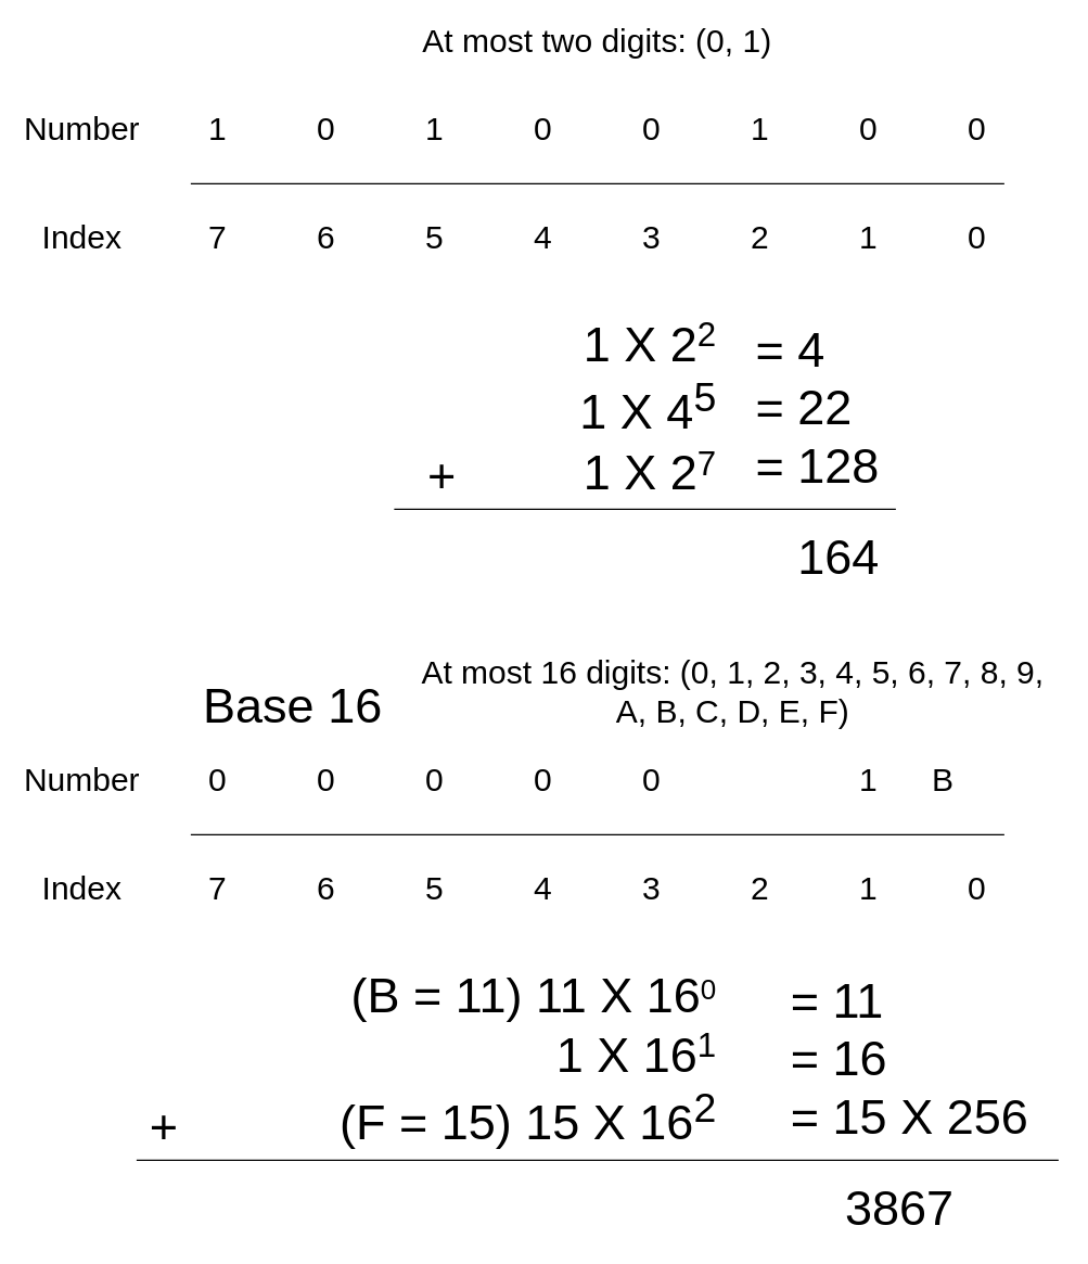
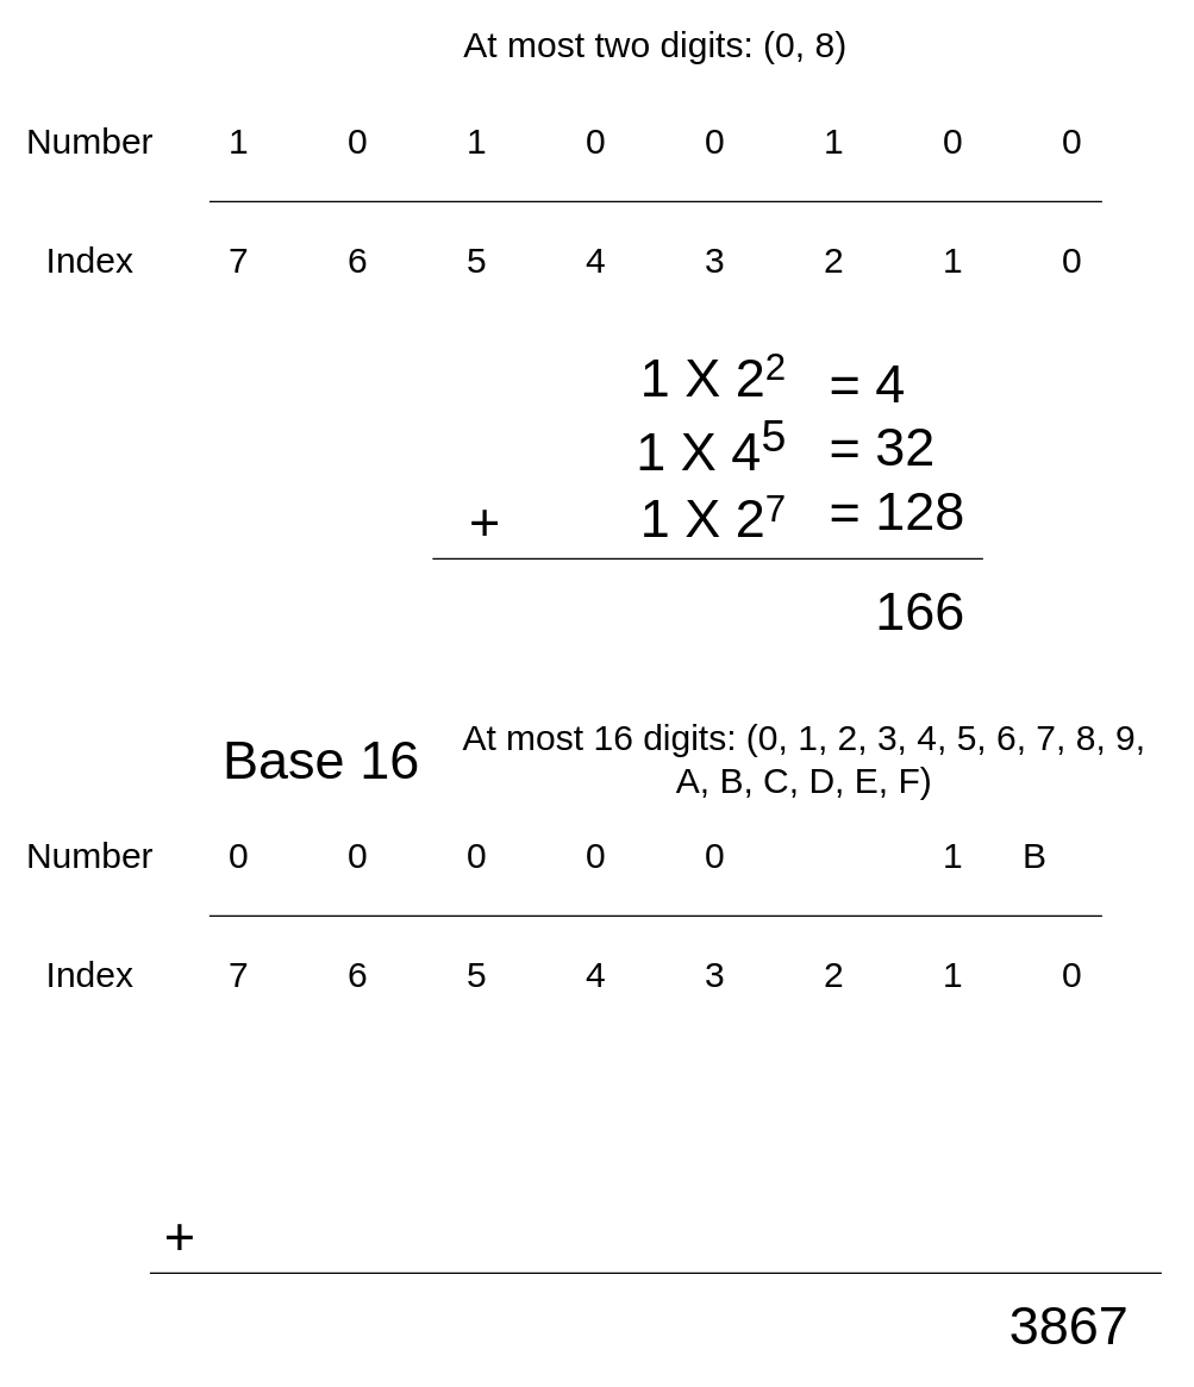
- <mxCell id="46" value="&lt;font style=&quot;font-size: 24px&quot;&gt;At most two digits: (0, 1)&lt;/font&gt;" style="text;html=1;strokeColor=none;fillColor=none;align=center;verticalAlign=middle;whiteSpace=wrap;rounded=0;" vertex="1" parent="1"><mxGeometry x="300" y="20" width="280" height="20" as="geometry" /></mxCell>
+ <mxCell id="46" value="&lt;font style=&quot;font-size: 24px&quot;&gt;At most two digits: (0, 8)&lt;/font&gt;" style="text;html=1;strokeColor=none;fillColor=none;align=center;verticalAlign=middle;whiteSpace=wrap;rounded=0;" vertex="1" parent="1"><mxGeometry x="300" y="20" width="280" height="20" as="geometry" /></mxCell>
- <mxCell id="22" value="&lt;div style=&quot;text-align: left&quot;&gt;&lt;span style=&quot;font-size: 36px&quot;&gt;= 4&lt;/span&gt;&lt;/div&gt;&lt;span style=&quot;font-size: 36px&quot;&gt;&lt;div style=&quot;text-align: left&quot;&gt;&lt;span&gt;= 22&lt;/span&gt;&lt;/div&gt;&lt;div style=&quot;text-align: left&quot;&gt;&lt;span&gt;= 128&lt;/span&gt;&lt;/div&gt;&lt;/span&gt;" style="text;html=1;strokeColor=none;fillColor=none;align=right;verticalAlign=middle;whiteSpace=wrap;rounded=0;" vertex="1" parent="1"><mxGeometry x="550" y="235" width="100" height="130" as="geometry" /></mxCell>
+ <mxCell id="22" value="&lt;div style=&quot;text-align: left&quot;&gt;&lt;span style=&quot;font-size: 36px&quot;&gt;= 4&lt;/span&gt;&lt;/div&gt;&lt;span style=&quot;font-size: 36px&quot;&gt;&lt;div style=&quot;text-align: left&quot;&gt;&lt;span&gt;= 32&lt;/span&gt;&lt;/div&gt;&lt;div style=&quot;text-align: left&quot;&gt;&lt;span&gt;= 128&lt;/span&gt;&lt;/div&gt;&lt;/span&gt;" style="text;html=1;strokeColor=none;fillColor=none;align=right;verticalAlign=middle;whiteSpace=wrap;rounded=0;" vertex="1" parent="1"><mxGeometry x="550" y="235" width="100" height="130" as="geometry" /></mxCell>
- <mxCell id="23" value="&lt;div style=&quot;text-align: left&quot;&gt;&lt;span style=&quot;font-size: 36px&quot;&gt;164&lt;/span&gt;&lt;/div&gt;" style="text;html=1;strokeColor=none;fillColor=none;align=right;verticalAlign=middle;whiteSpace=wrap;rounded=0;" vertex="1" parent="1"><mxGeometry x="550" y="390" width="100" height="40" as="geometry" /></mxCell>
+ <mxCell id="23" value="&lt;div style=&quot;text-align: left&quot;&gt;&lt;span style=&quot;font-size: 36px&quot;&gt;166&lt;/span&gt;&lt;/div&gt;" style="text;html=1;strokeColor=none;fillColor=none;align=right;verticalAlign=middle;whiteSpace=wrap;rounded=0;" vertex="1" parent="1"><mxGeometry x="550" y="390" width="100" height="40" as="geometry" /></mxCell>
- <mxCell id="32" value="&lt;font style=&quot;font-size: 36px&quot;&gt;Base 16&lt;/font&gt;" style="text;html=1;align=center;verticalAlign=middle;resizable=0;points=[];autosize=1;" vertex="1" parent="1"><mxGeometry x="140" y="505" width="150" height="30" as="geometry" /></mxCell>
+ <mxCell id="32" value="&lt;font style=&quot;font-size: 36px&quot;&gt;Base 16&lt;/font&gt;" style="text;html=1;align=center;verticalAlign=middle;resizable=0;points=[];autosize=1;" vertex="1" parent="1"><mxGeometry x="140" y="495" width="150" height="30" as="geometry" /></mxCell>
- <mxCell id="41" value="&lt;span style=&quot;font-size: 36px&quot;&gt;(B = 11) 11 X 16&lt;/span&gt;&lt;span style=&quot;font-size: 25px&quot;&gt;&lt;sup&gt;0&lt;/sup&gt;&lt;/span&gt;&lt;br&gt;&lt;span style=&quot;font-size: 36px&quot;&gt;1 X 16&lt;/span&gt;&lt;span style=&quot;font-size: 30px&quot;&gt;&lt;sup&gt;1&lt;/sup&gt;&lt;/span&gt;&lt;br&gt;&lt;span style=&quot;font-size: 36px&quot;&gt;(F = 15) 15 X 16&lt;sup&gt;2&lt;/sup&gt;&lt;/span&gt;" style="text;html=1;strokeColor=none;fillColor=none;align=right;verticalAlign=middle;whiteSpace=wrap;rounded=0;" vertex="1" parent="1"><mxGeometry x="240" y="715" width="290" height="130" as="geometry" /></mxCell>
- <mxCell id="44" value="&lt;div style=&quot;text-align: left&quot;&gt;&lt;span style=&quot;font-size: 36px&quot;&gt;= 11&lt;/span&gt;&lt;/div&gt;&lt;span style=&quot;font-size: 36px&quot;&gt;&lt;div style=&quot;text-align: left&quot;&gt;&lt;span&gt;= 16&lt;/span&gt;&lt;/div&gt;&lt;div style=&quot;text-align: left&quot;&gt;&lt;span&gt;= 15 X 256&lt;/span&gt;&lt;/div&gt;&lt;/span&gt;" style="text;html=1;strokeColor=none;fillColor=none;align=right;verticalAlign=middle;whiteSpace=wrap;rounded=0;" vertex="1" parent="1"><mxGeometry x="550" y="715" width="210" height="130" as="geometry" /></mxCell>
- <mxCell id="45" value="&lt;div style=&quot;text-align: left&quot;&gt;&lt;font style=&quot;font-size: 36px&quot;&gt;3867&lt;/font&gt;&lt;/div&gt;" style="text;html=1;strokeColor=none;fillColor=none;align=right;verticalAlign=middle;whiteSpace=wrap;rounded=0;" vertex="1" parent="1"><mxGeometry x="515" y="870" width="190" height="40" as="geometry" /></mxCell>
+ <mxCell id="45" value="&lt;div style=&quot;text-align: left&quot;&gt;&lt;font style=&quot;font-size: 36px&quot;&gt;3867&lt;/font&gt;&lt;/div&gt;" style="text;html=1;strokeColor=none;fillColor=none;align=right;verticalAlign=middle;whiteSpace=wrap;rounded=0;" vertex="1" parent="1"><mxGeometry x="570" y="870" width="190" height="40" as="geometry" /></mxCell>
